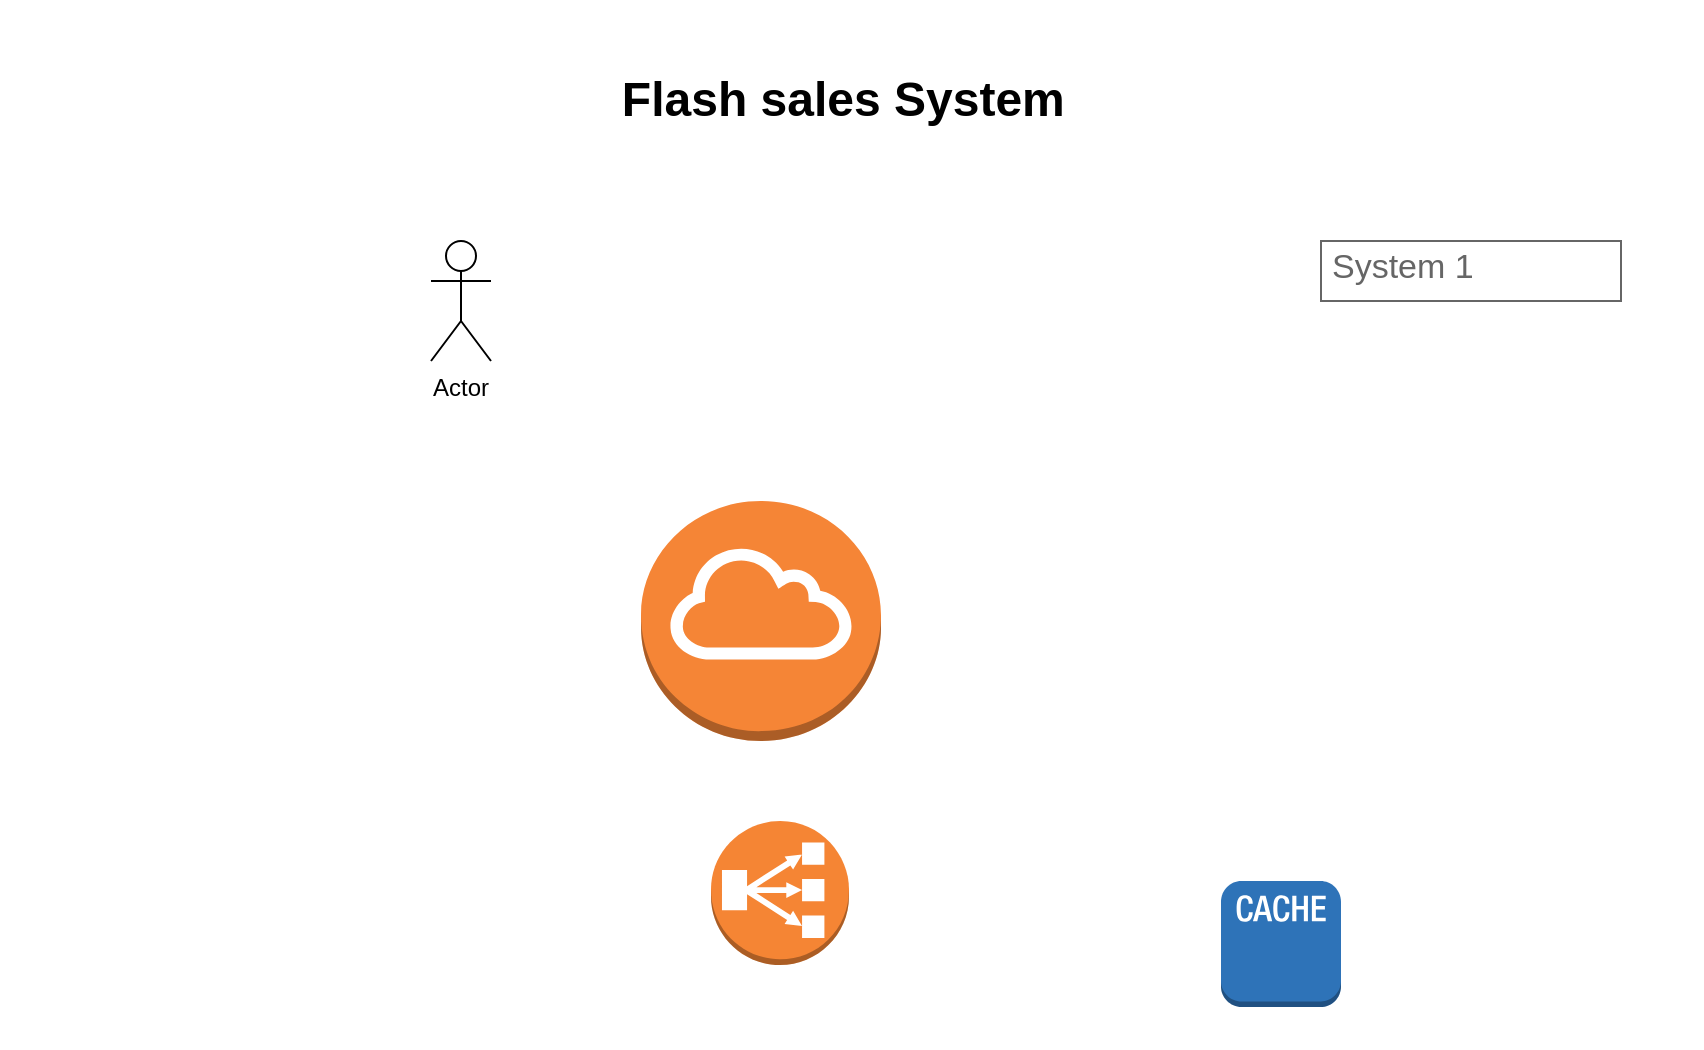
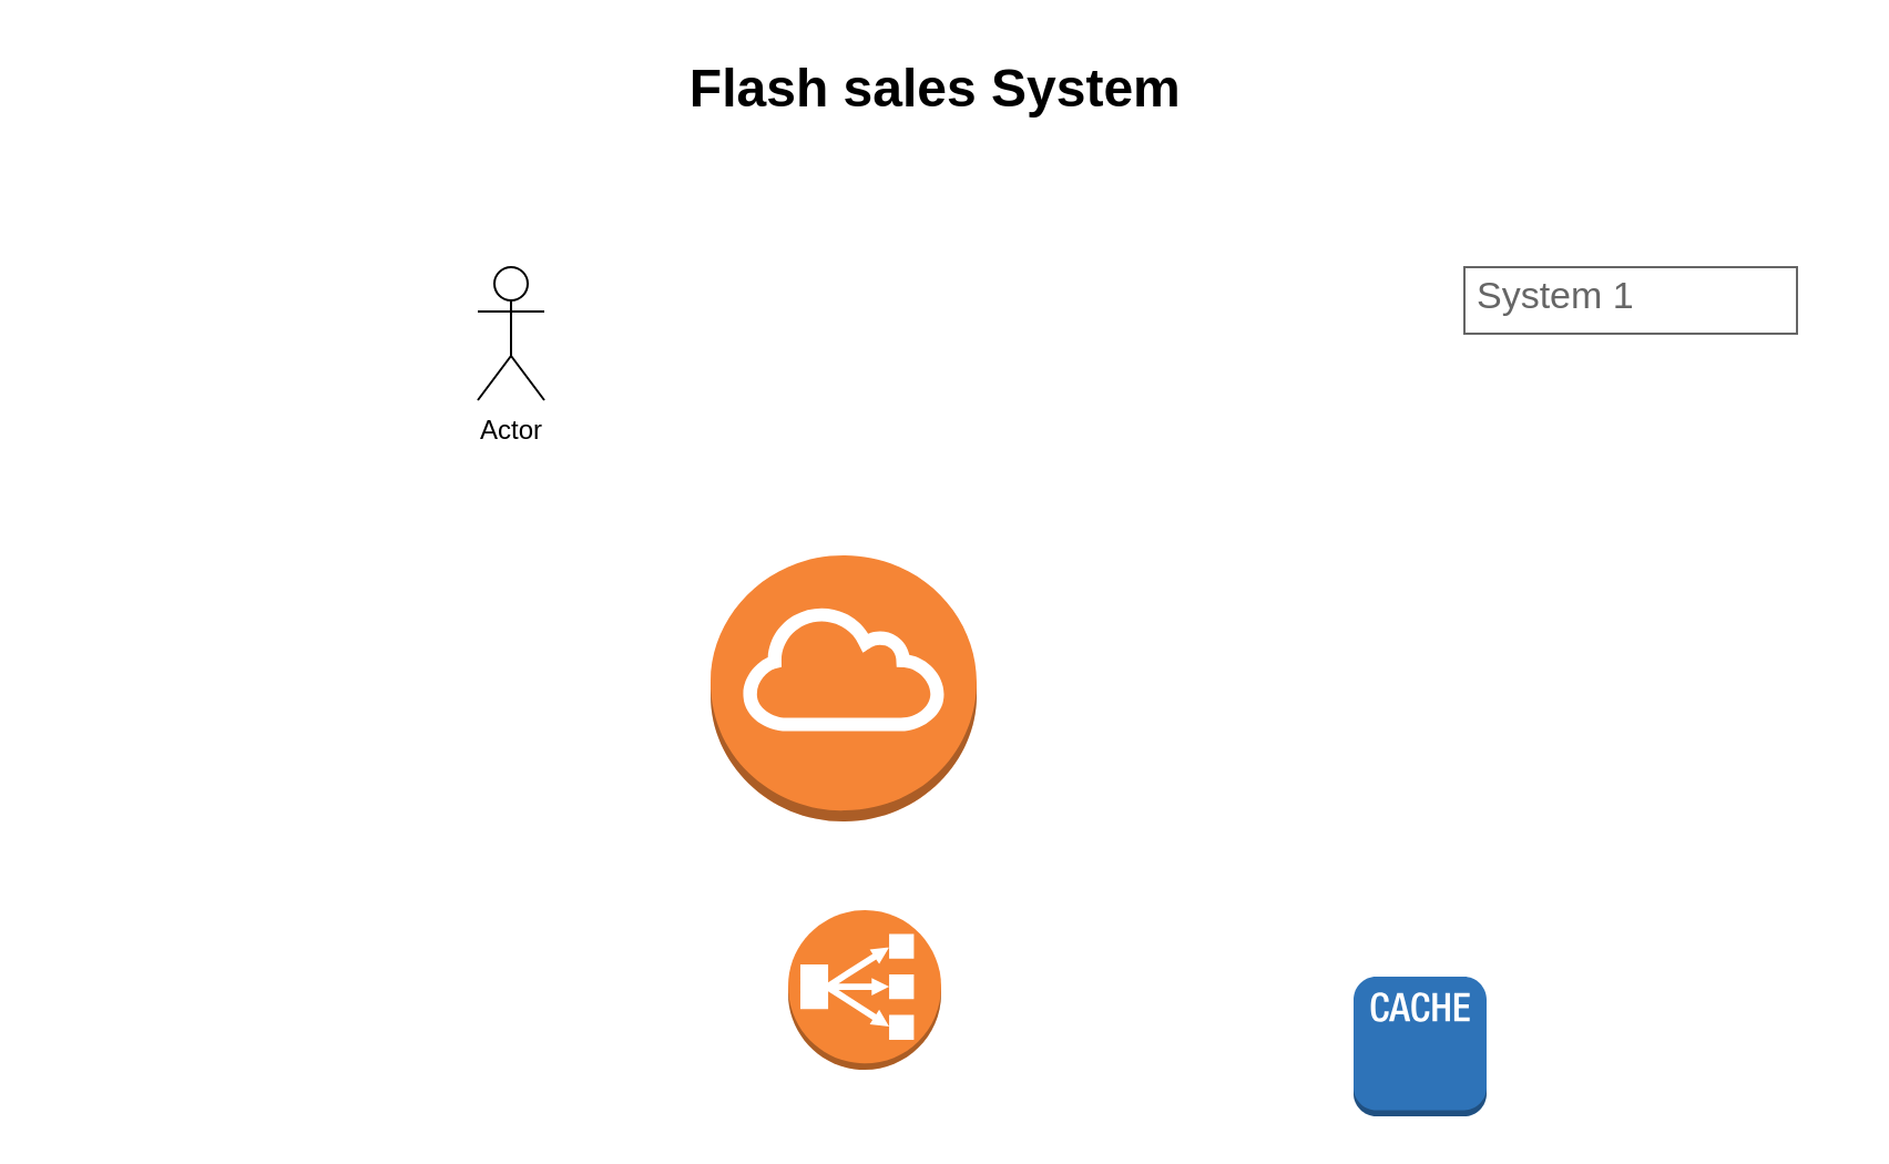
- <mxCell id="2" value="&lt;h1&gt;Flash sales System&amp;nbsp;&lt;/h1&gt;" style="text;html=1;strokeColor=none;fillColor=none;spacing=5;spacingTop=-20;whiteSpace=wrap;overflow=hidden;rounded=0;align=center;" vertex="1" parent="1"><mxGeometry x="20" y="30" width="810" height="40" as="geometry" /></mxCell>
+ <mxCell id="2" value="&lt;h1&gt;Flash sales System&amp;nbsp;&lt;/h1&gt;" style="text;html=1;strokeColor=none;fillColor=none;spacing=5;spacingTop=-20;whiteSpace=wrap;overflow=hidden;rounded=0;align=center;" vertex="1" parent="1"><mxGeometry x="20" y="20" width="810" height="40" as="geometry" /></mxCell>
